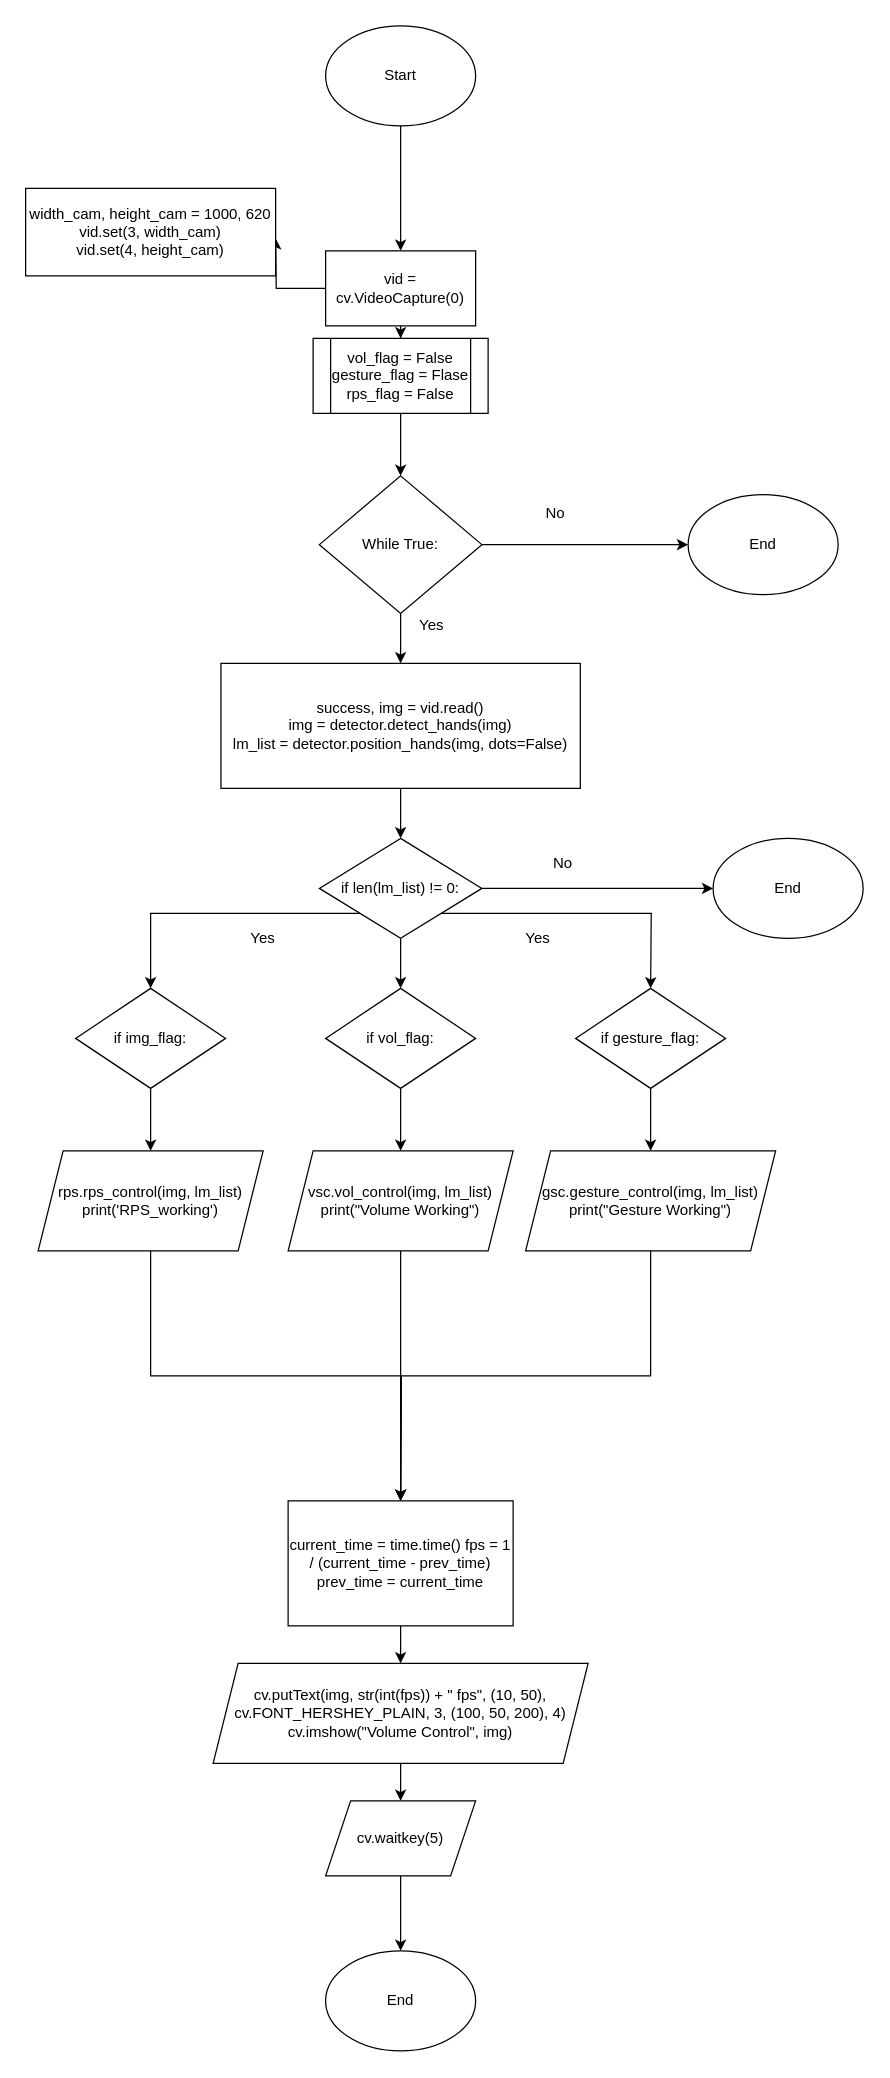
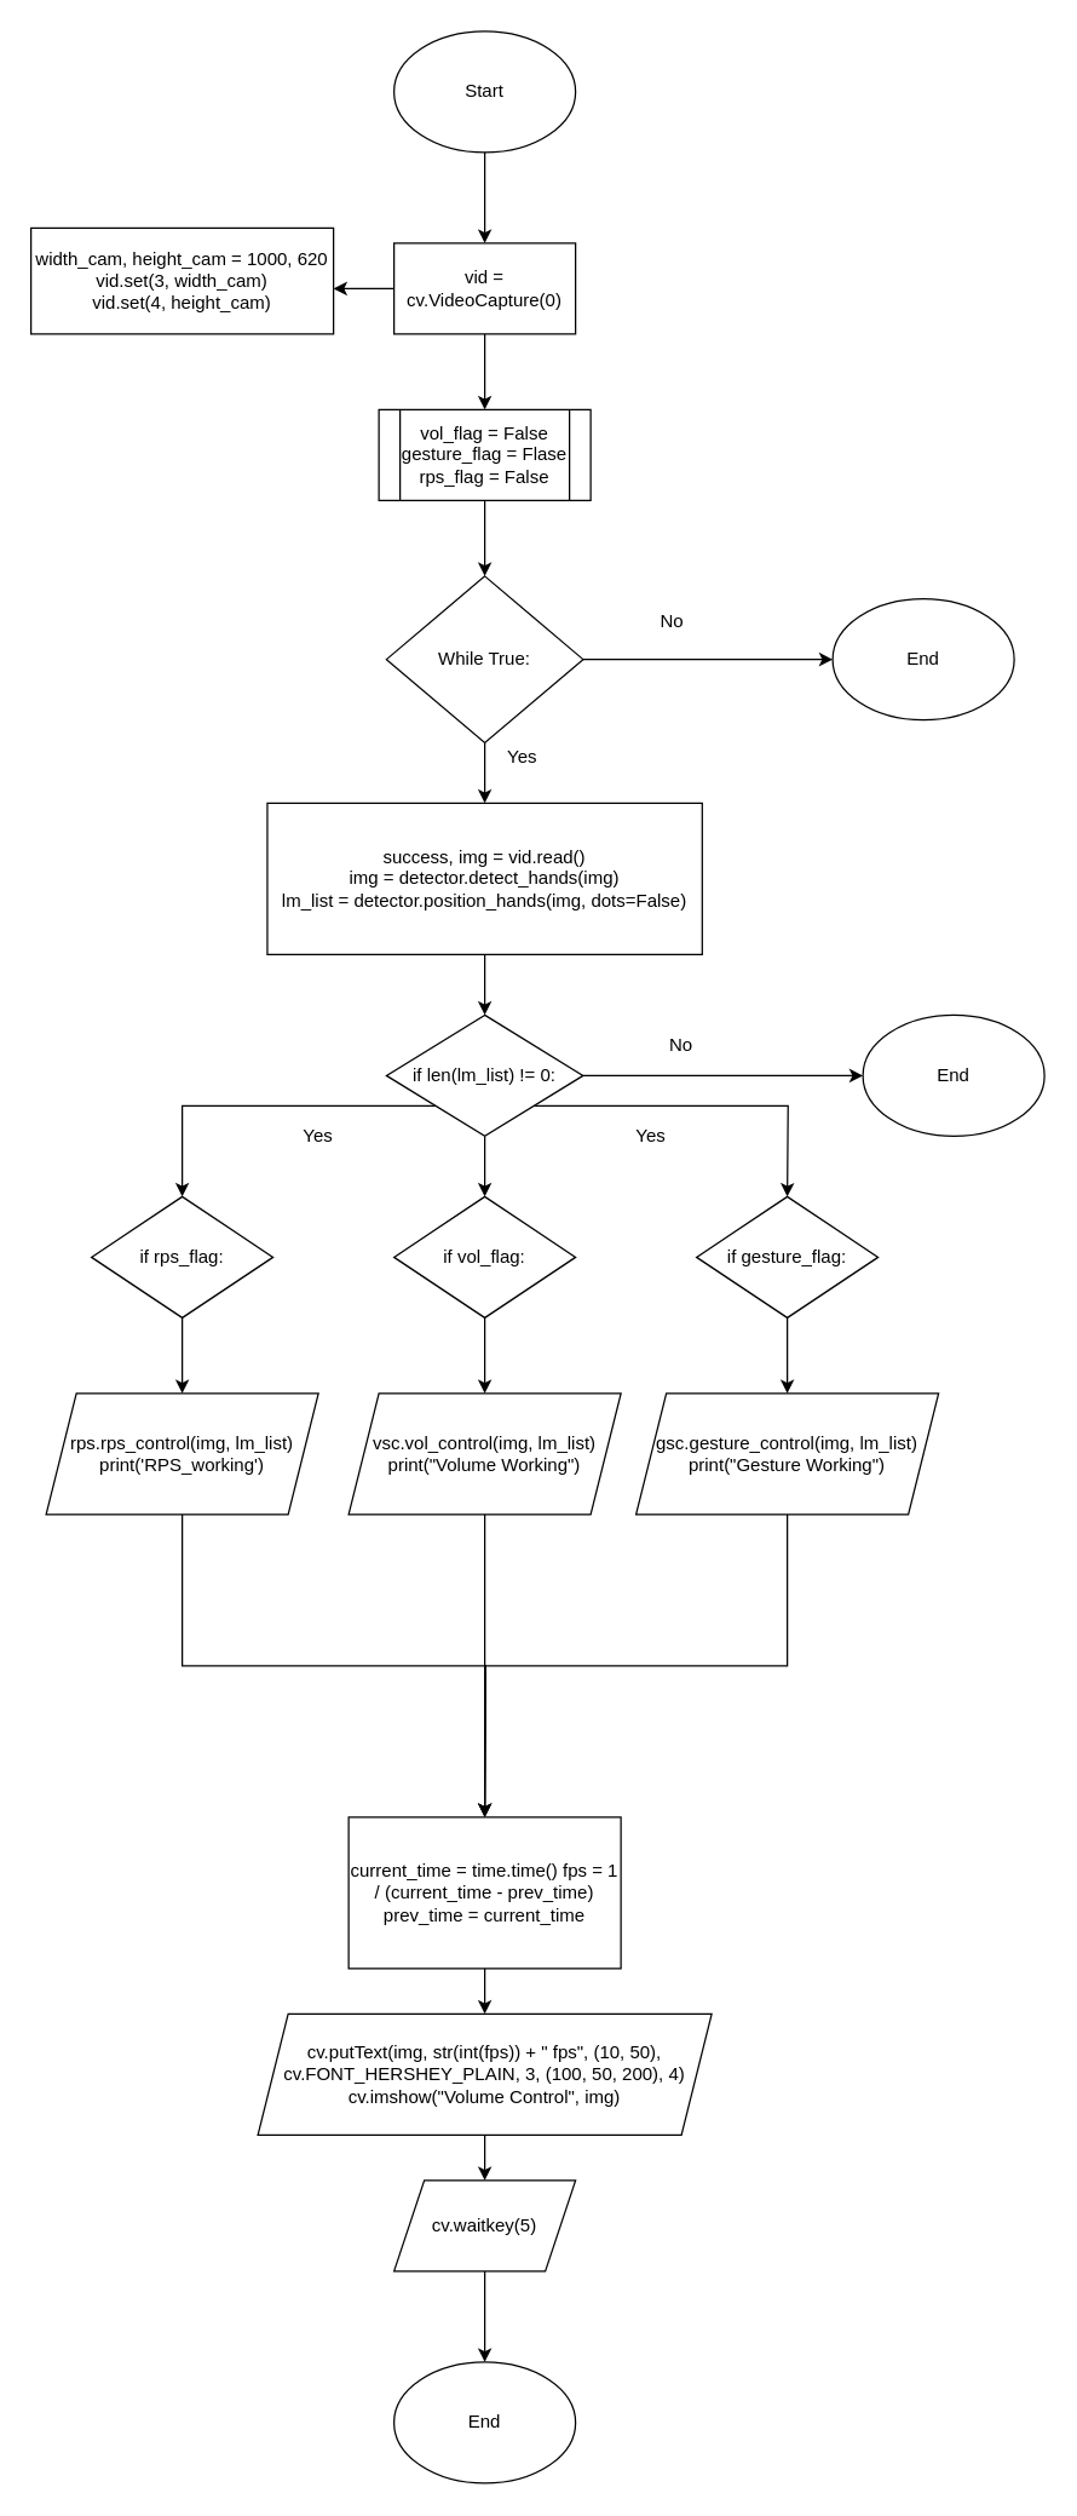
- <mxCell id="6" value="vid = cv.VideoCapture(0)" style="rounded=0;whiteSpace=wrap;html=1;" vertex="1" parent="1"><mxGeometry x="260" y="200" width="120" height="60" as="geometry" /></mxCell>
+ <mxCell id="6" value="vid = cv.VideoCapture(0)" style="rounded=0;whiteSpace=wrap;html=1;" vertex="1" parent="1"><mxGeometry x="260" y="160" width="120" height="60" as="geometry" /></mxCell>
- <mxCell id="24" value="if img_flag:" style="rhombus;whiteSpace=wrap;html=1;" vertex="1" parent="1"><mxGeometry x="60" y="790" width="120" height="80" as="geometry" /></mxCell>
+ <mxCell id="24" value="if rps_flag:" style="rhombus;whiteSpace=wrap;html=1;" vertex="1" parent="1"><mxGeometry x="60" y="790" width="120" height="80" as="geometry" /></mxCell>
